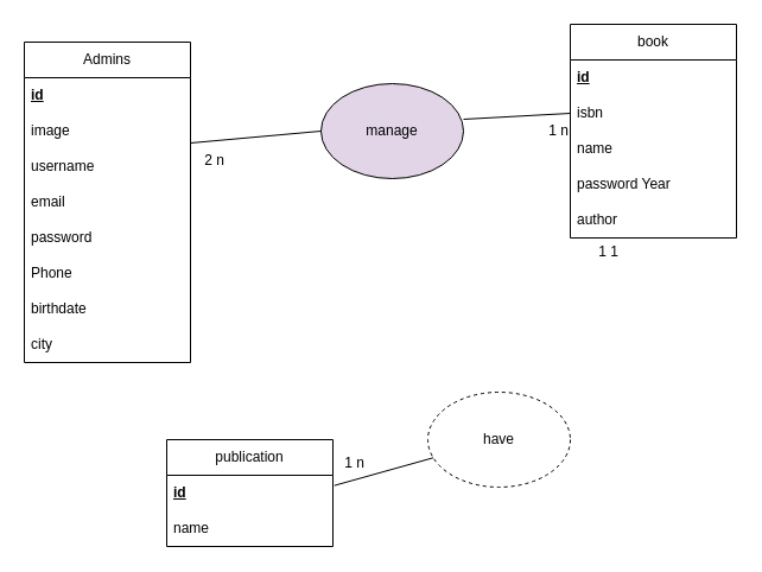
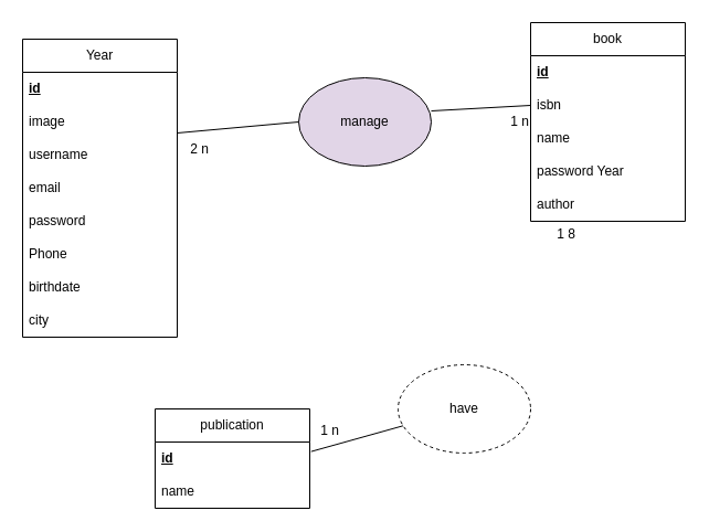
- <mxCell id="2" value="Admins" style="swimlane;fontStyle=0;childLayout=stackLayout;horizontal=1;startSize=30;horizontalStack=0;resizeParent=1;resizeParentMax=0;resizeLast=0;collapsible=1;marginBottom=0;strokeColor=default;whiteSpace=wrap;html=1;swimlaneLine=1;expand=1;" parent="1" vertex="1"><mxGeometry x="20" y="35" width="140" height="270" as="geometry"><mxRectangle x="120" y="355" width="70" height="30" as="alternateBounds" /></mxGeometry></mxCell>
+ <mxCell id="2" value="Year" style="swimlane;fontStyle=0;childLayout=stackLayout;horizontal=1;startSize=30;horizontalStack=0;resizeParent=1;resizeParentMax=0;resizeLast=0;collapsible=1;marginBottom=0;strokeColor=default;whiteSpace=wrap;html=1;swimlaneLine=1;expand=1;" parent="1" vertex="1"><mxGeometry x="20" y="35" width="140" height="270" as="geometry"><mxRectangle x="120" y="355" width="70" height="30" as="alternateBounds" /></mxGeometry></mxCell>
- <mxCell id="28" value="1 1" style="text;html=1;align=center;verticalAlign=middle;resizable=0;points=[];autosize=1;strokeColor=none;fillColor=none;" parent="1" vertex="1"><mxGeometry x="492" y="197" width="40" height="30" as="geometry" /></mxCell>
+ <mxCell id="28" value="1 8" style="text;html=1;align=center;verticalAlign=middle;resizable=0;points=[];autosize=1;strokeColor=none;fillColor=none;" parent="1" vertex="1"><mxGeometry x="492" y="197" width="40" height="30" as="geometry" /></mxCell>
